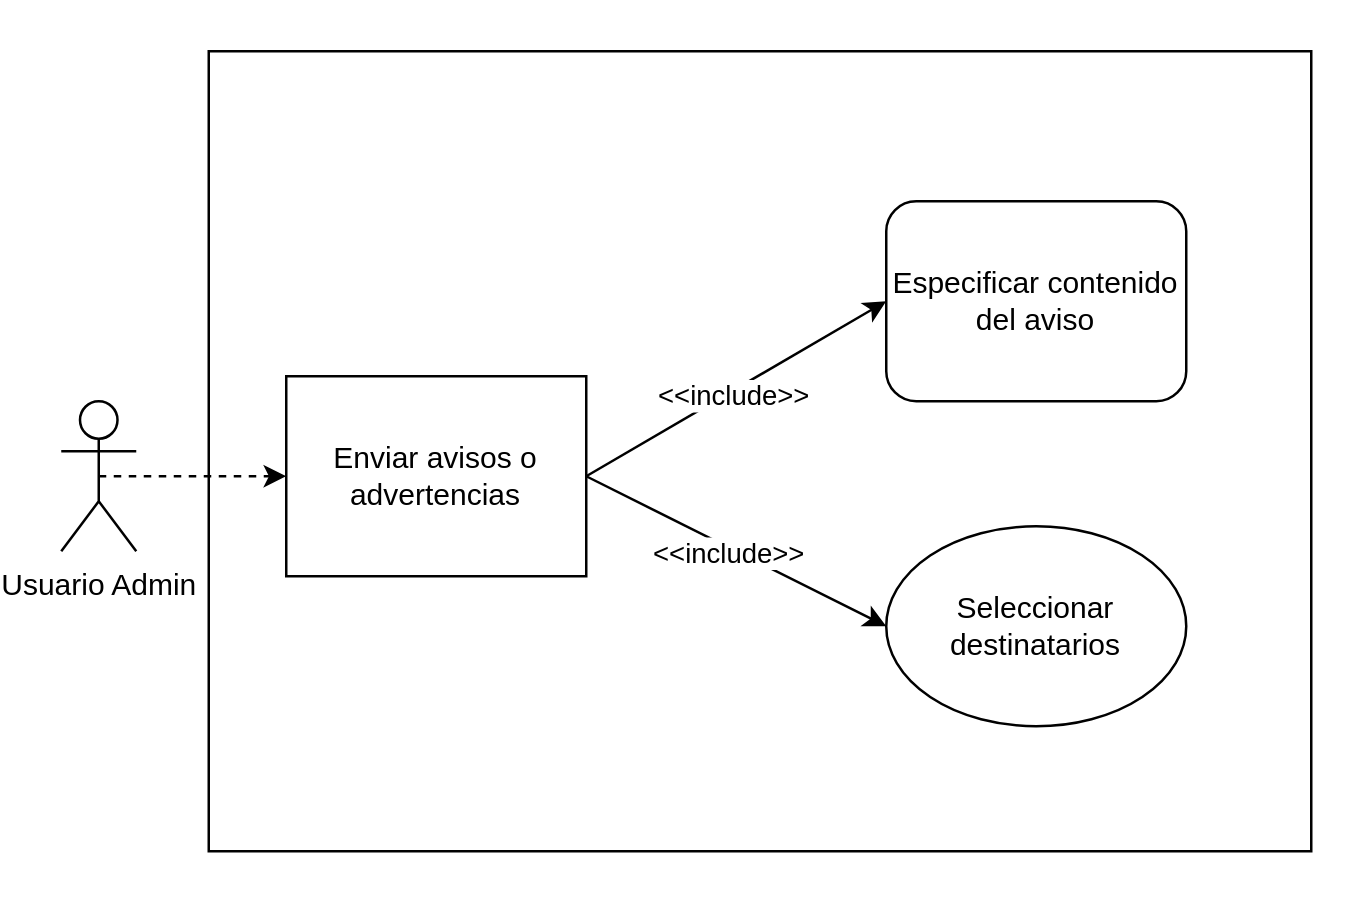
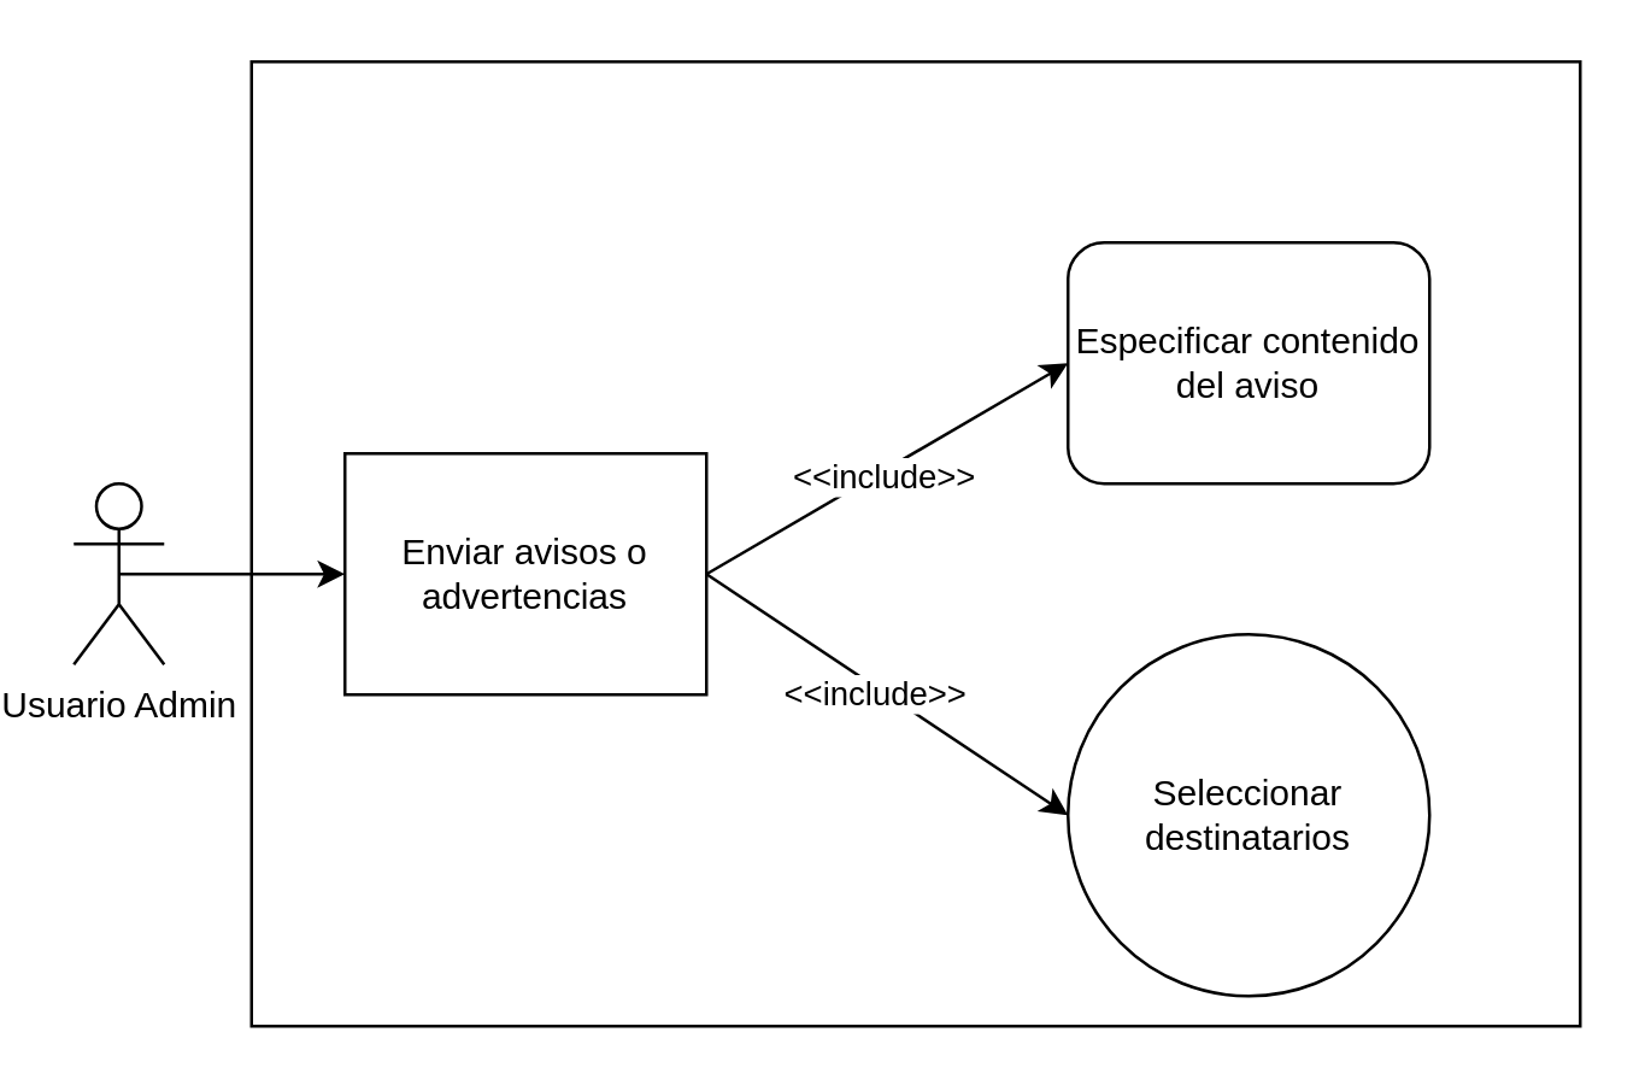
- <mxCell id="3" style="edgeStyle=none;rounded=0;orthogonalLoop=1;jettySize=auto;html=1;exitX=0.5;exitY=0.5;exitDx=0;exitDy=0;exitPerimeter=0;entryX=0;entryY=0.5;entryDx=0;entryDy=0;dashed=1;" edge="1" parent="1" source="4" target="9"><mxGeometry relative="1" as="geometry" /></mxCell>
+ <mxCell id="3" style="edgeStyle=none;rounded=0;orthogonalLoop=1;jettySize=auto;html=1;exitX=0.5;exitY=0.5;exitDx=0;exitDy=0;exitPerimeter=0;entryX=0;entryY=0.5;entryDx=0;entryDy=0;" edge="1" parent="1" source="4" target="9"><mxGeometry relative="1" as="geometry" /></mxCell>
- <mxCell id="11" value="Seleccionar destinatarios" style="ellipse;whiteSpace=wrap;html=1;" vertex="1" parent="1"><mxGeometry x="350" y="210" width="120" height="80" as="geometry" /></mxCell>
+ <mxCell id="11" value="Seleccionar destinatarios" style="ellipse;whiteSpace=wrap;html=1;" vertex="1" parent="1"><mxGeometry x="350" y="210" width="120" height="120" as="geometry" /></mxCell>
